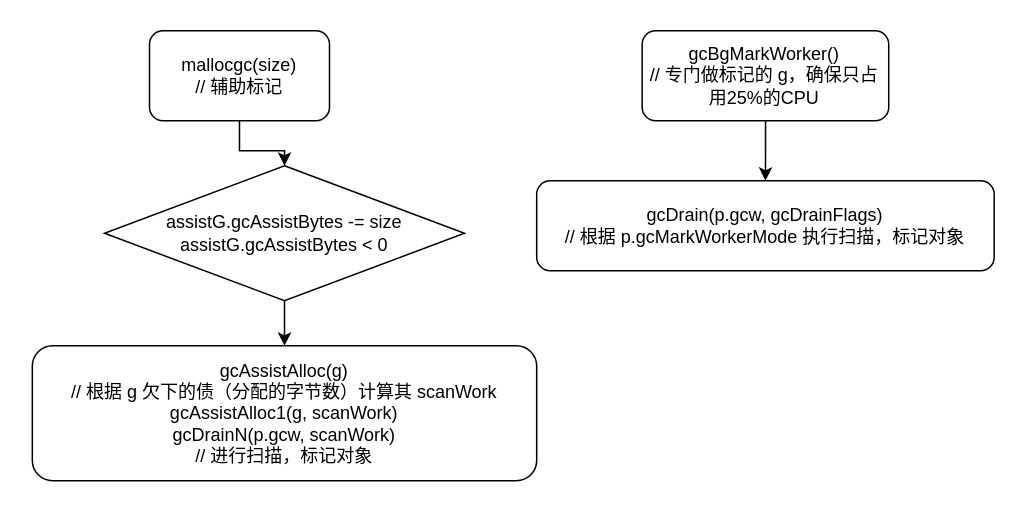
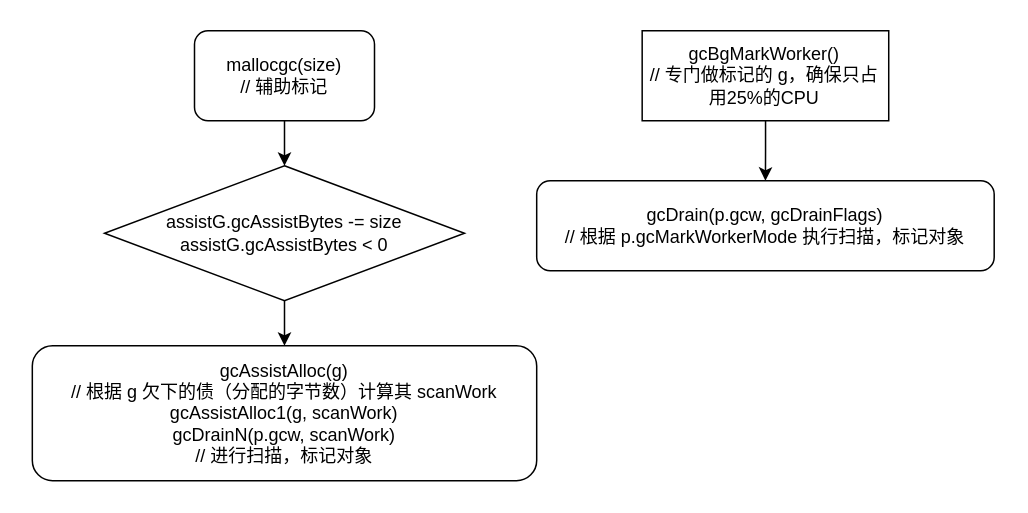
- <mxCell id="5" value="mallocgc(size)&lt;br&gt;// 辅助标记" style="rounded=1;whiteSpace=wrap;html=1;" parent="1" vertex="1"><mxGeometry x="99" y="20" width="120" height="60" as="geometry" /></mxCell>
+ <mxCell id="5" value="mallocgc(size)&lt;br&gt;// 辅助标记" style="rounded=1;whiteSpace=wrap;html=1;" parent="1" vertex="1"><mxGeometry x="129" y="20" width="120" height="60" as="geometry" /></mxCell>
- <mxCell id="3" value="gcBgMarkWorker()&lt;br&gt;// 专门做标记的 g，确保只占用25%的CPU" style="rounded=1;whiteSpace=wrap;html=1;" parent="1" vertex="1"><mxGeometry x="427.45" y="20" width="164.37" height="60" as="geometry" /></mxCell>
+ <mxCell id="3" value="gcBgMarkWorker()&lt;br&gt;// 专门做标记的 g，确保只占用25%的CPU" style="whiteSpace=wrap;html=1;rounded=0;" parent="1" vertex="1"><mxGeometry x="427.45" y="20" width="164.37" height="60" as="geometry" /></mxCell>
